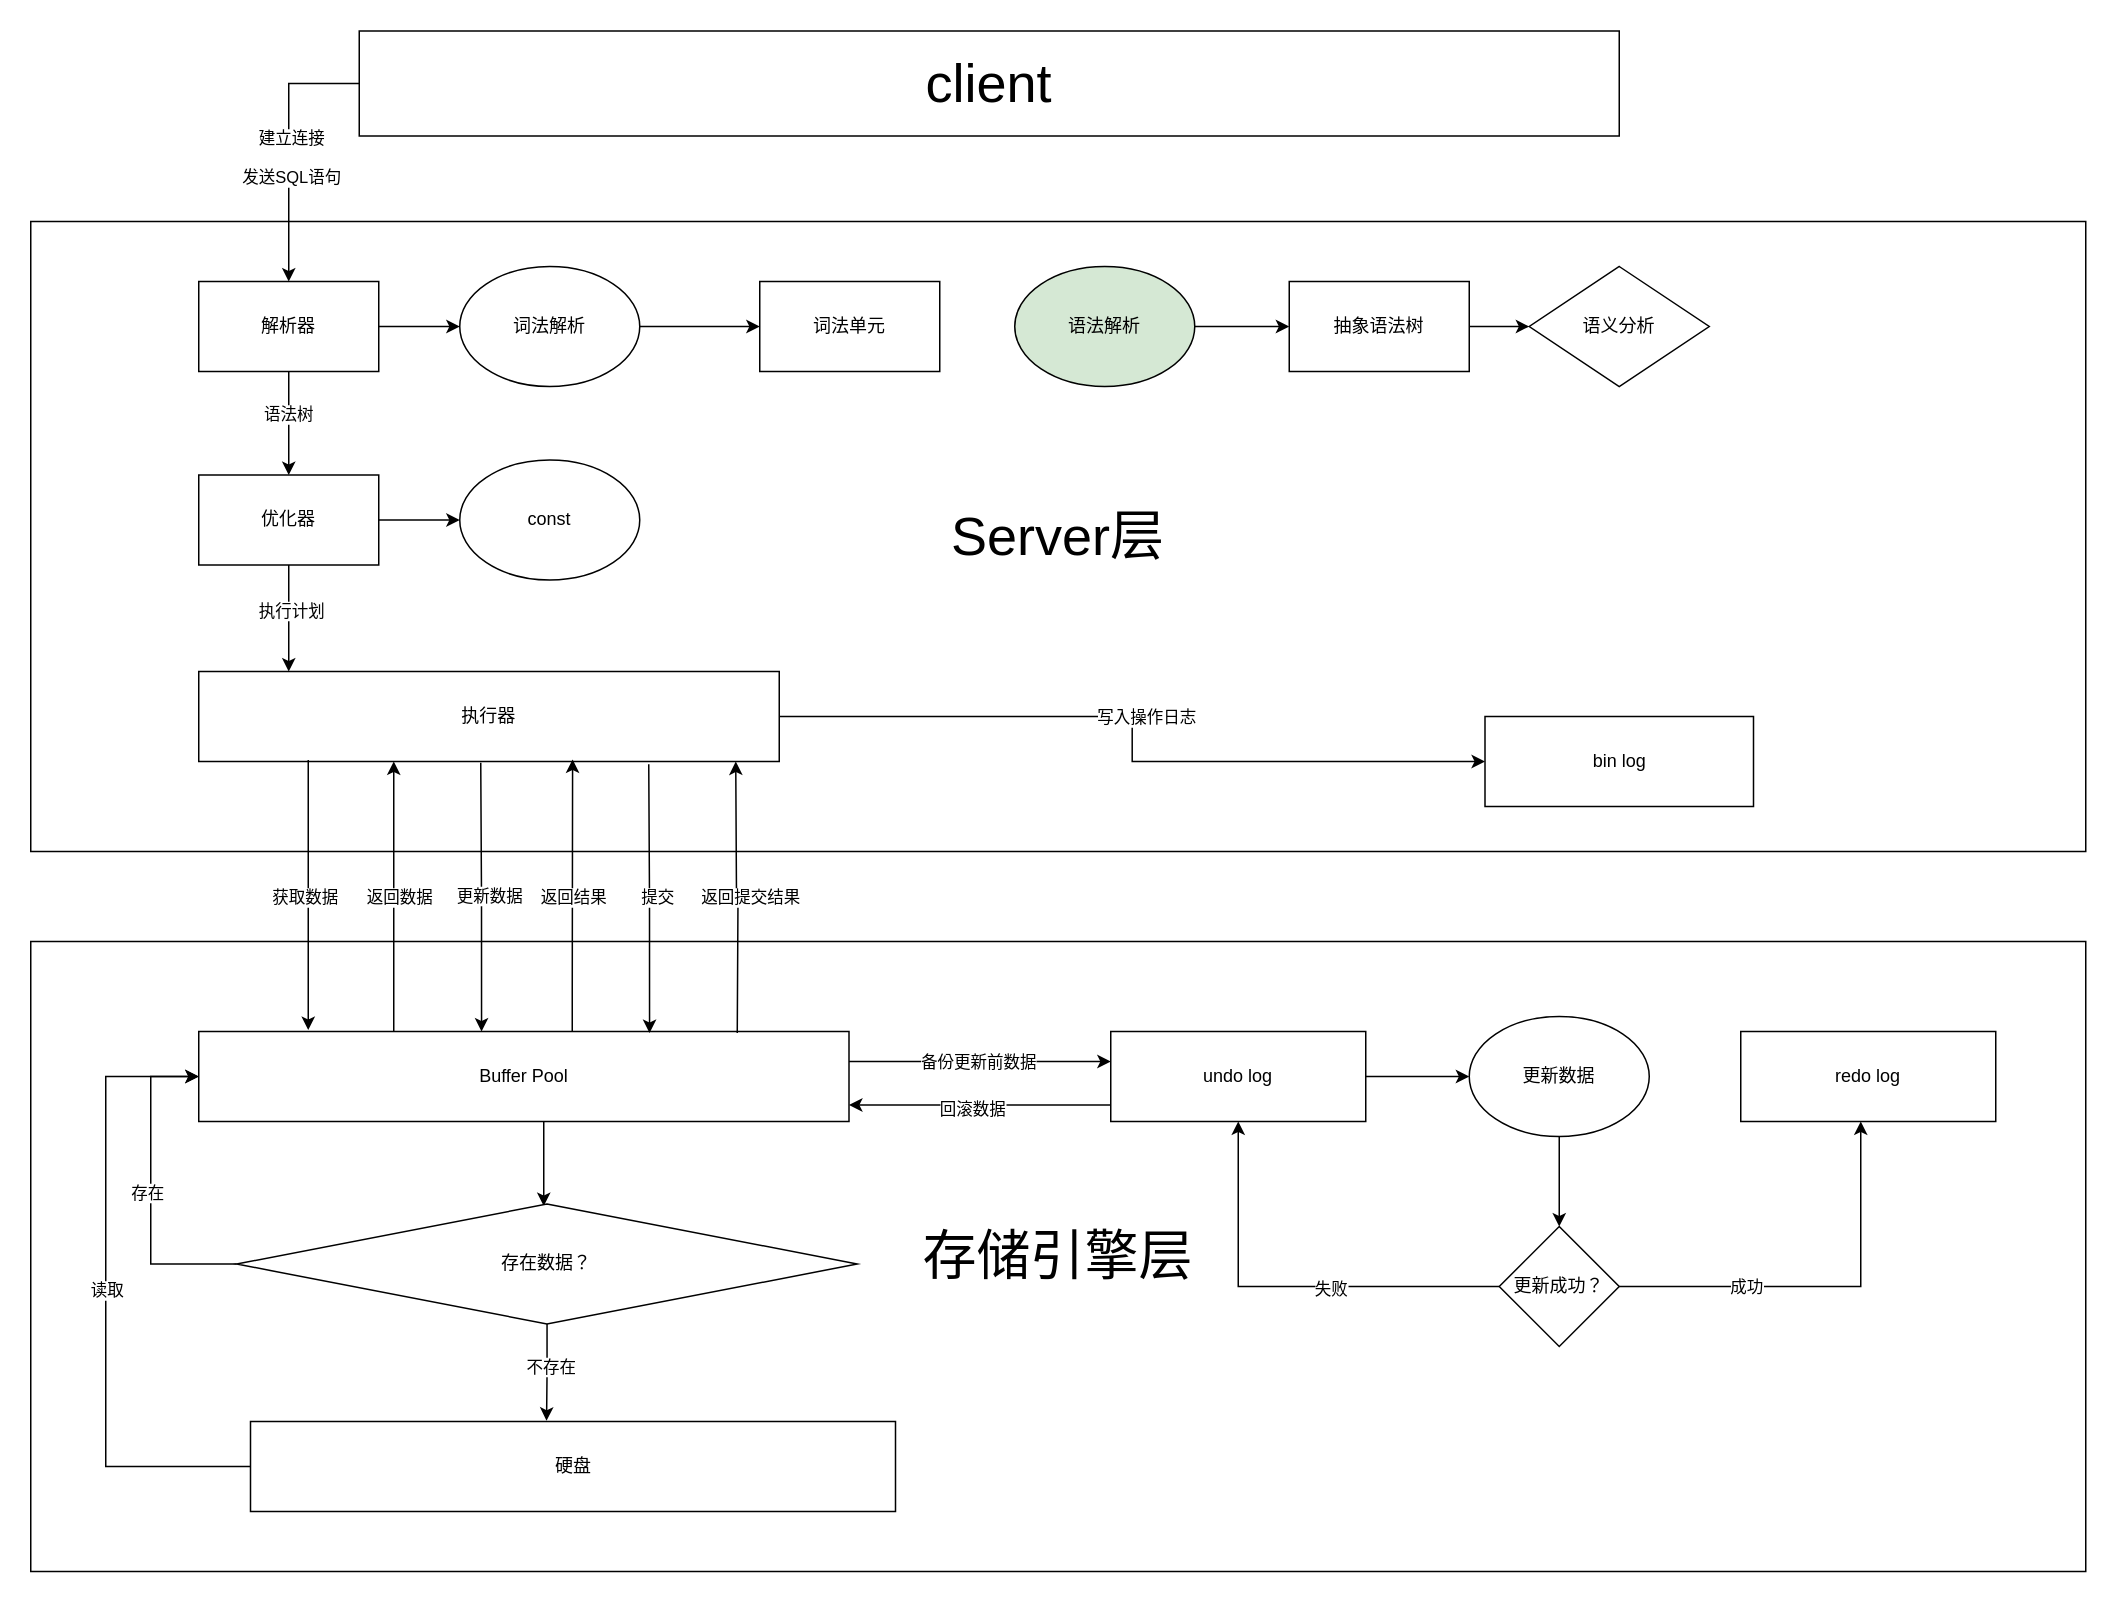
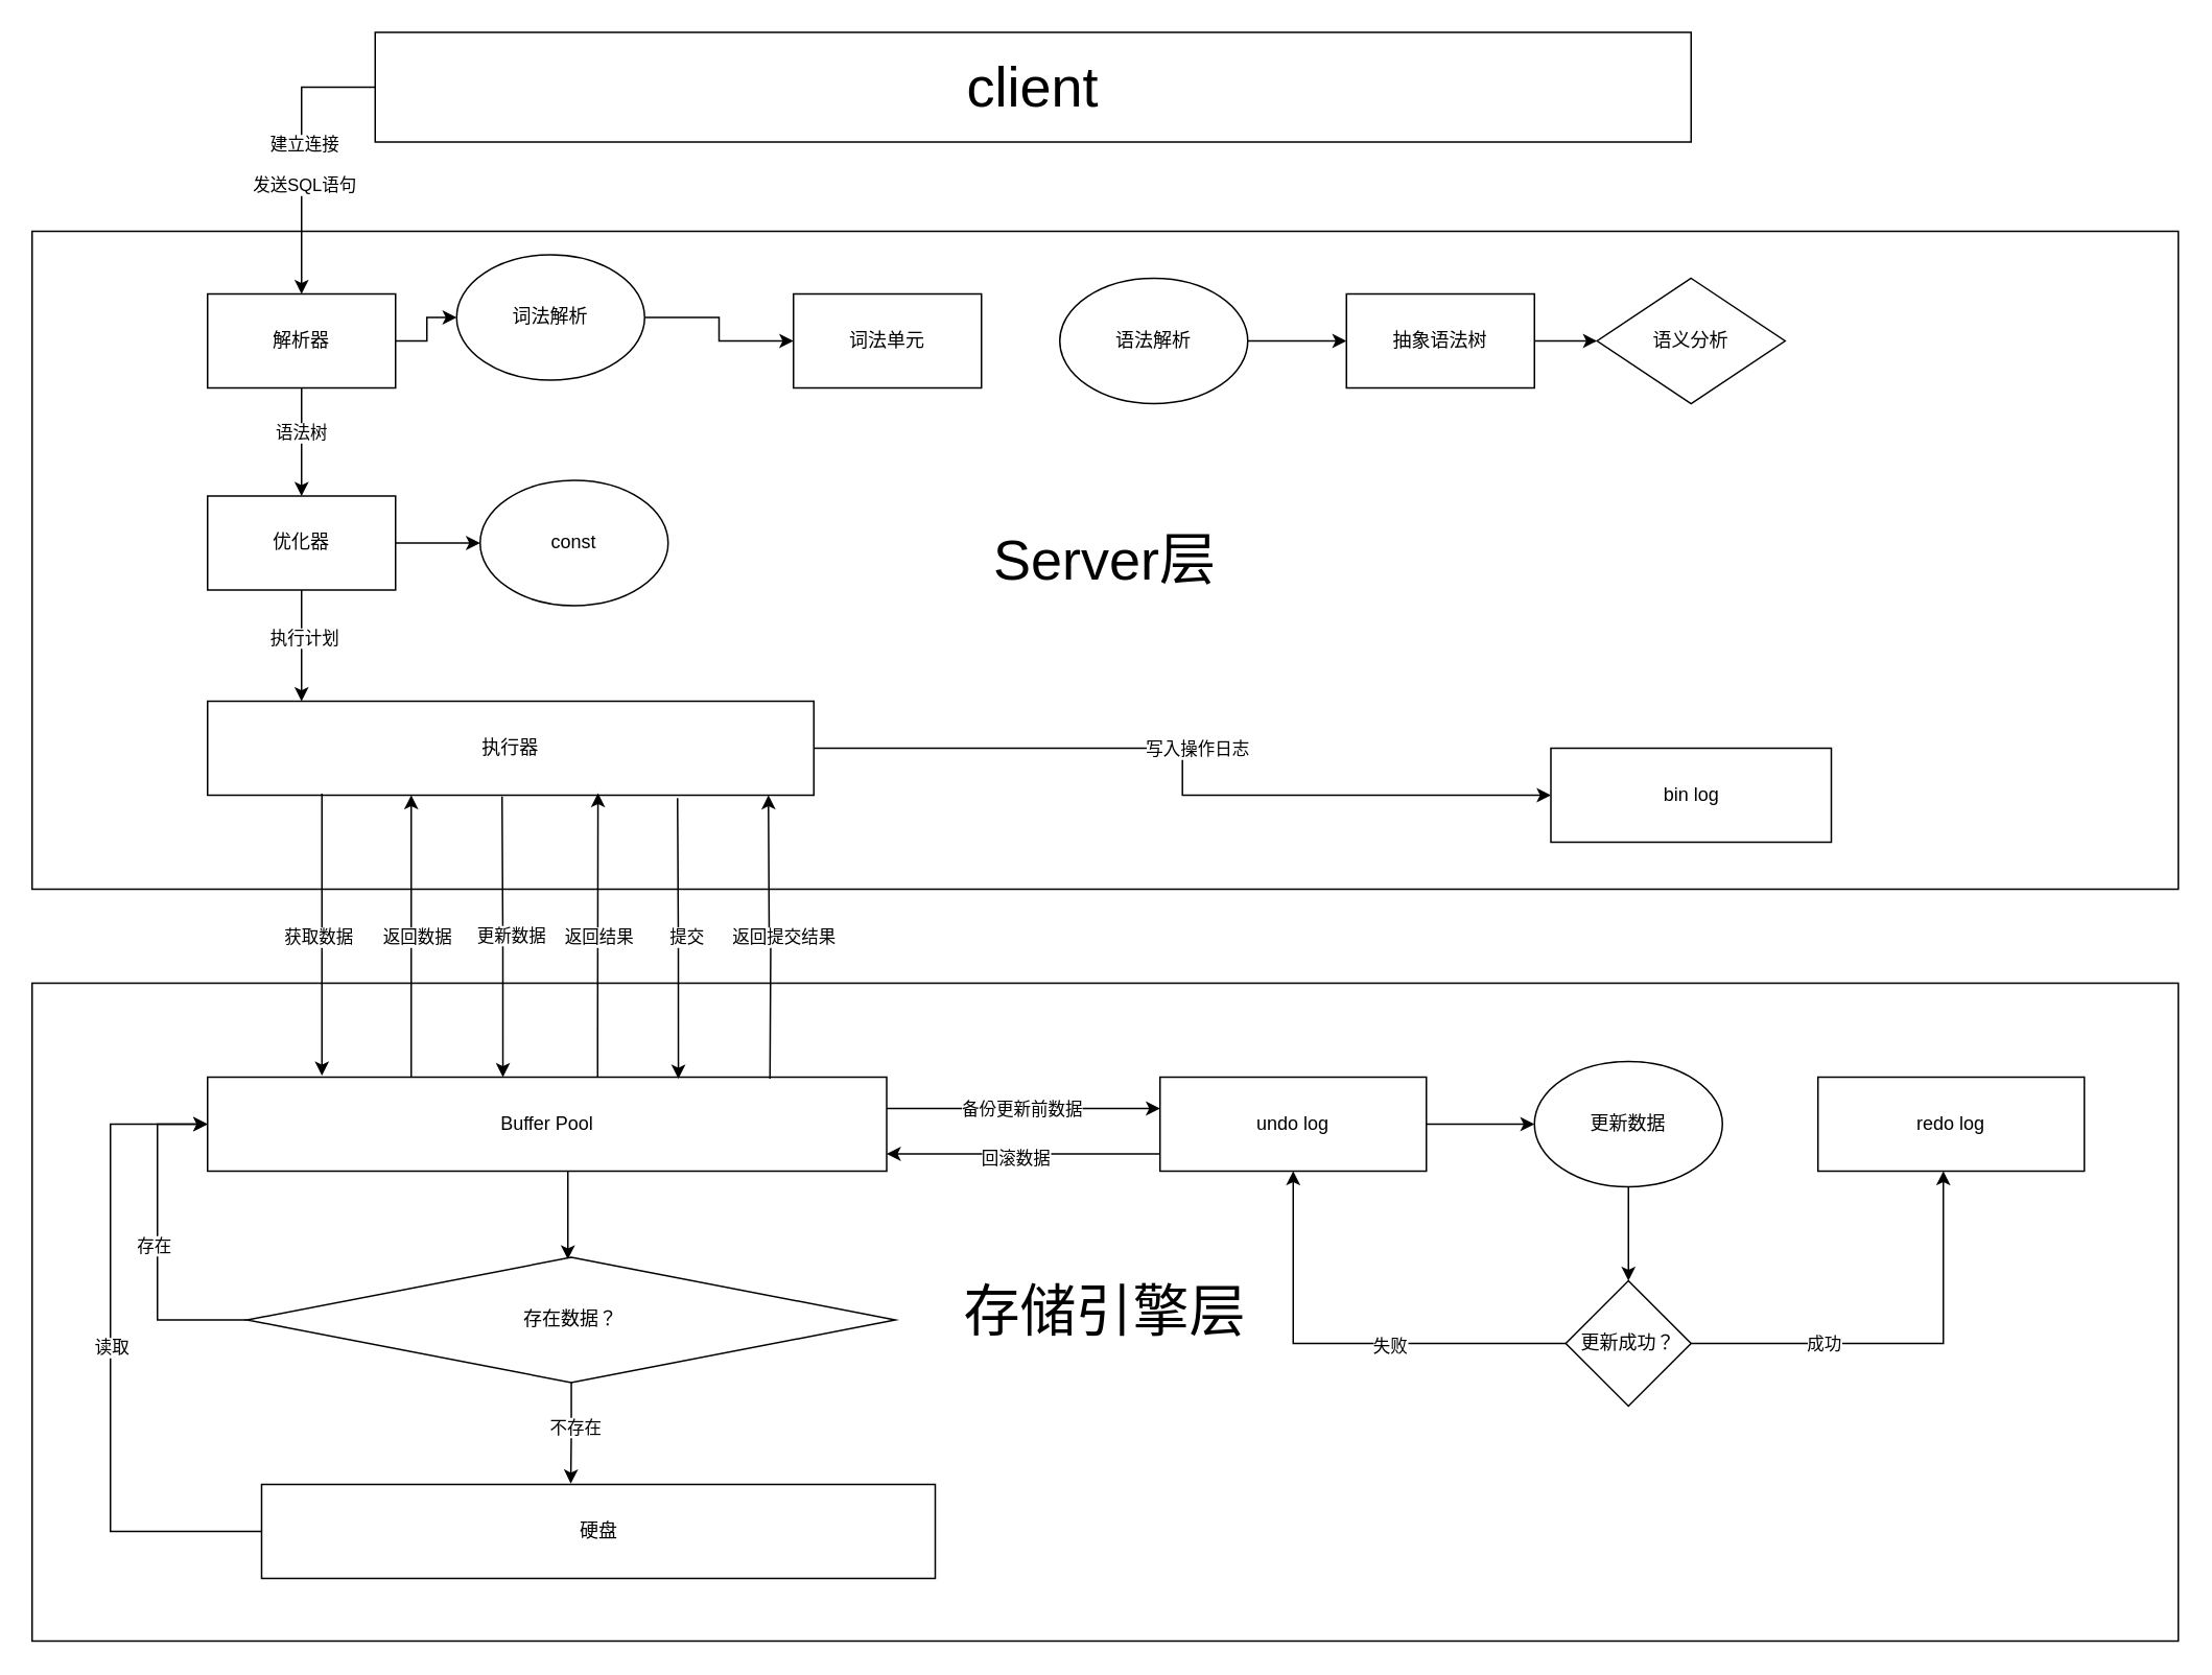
- <mxCell id="11" value="词法解析" style="ellipse;whiteSpace=wrap;html=1;" parent="1" vertex="1"><mxGeometry x="306" y="177" width="120" height="80" as="geometry" /></mxCell>
+ <mxCell id="11" value="词法解析" style="ellipse;whiteSpace=wrap;html=1;" parent="1" vertex="1"><mxGeometry x="291" y="162" width="120" height="80" as="geometry" /></mxCell>
- <mxCell id="14" value="语法解析" style="ellipse;whiteSpace=wrap;html=1;fillColor=#d5e8d4;" parent="1" vertex="1"><mxGeometry x="676" y="177" width="120" height="80" as="geometry" /></mxCell>
+ <mxCell id="14" value="语法解析" style="ellipse;whiteSpace=wrap;html=1;" parent="1" vertex="1"><mxGeometry x="676" y="177" width="120" height="80" as="geometry" /></mxCell>
